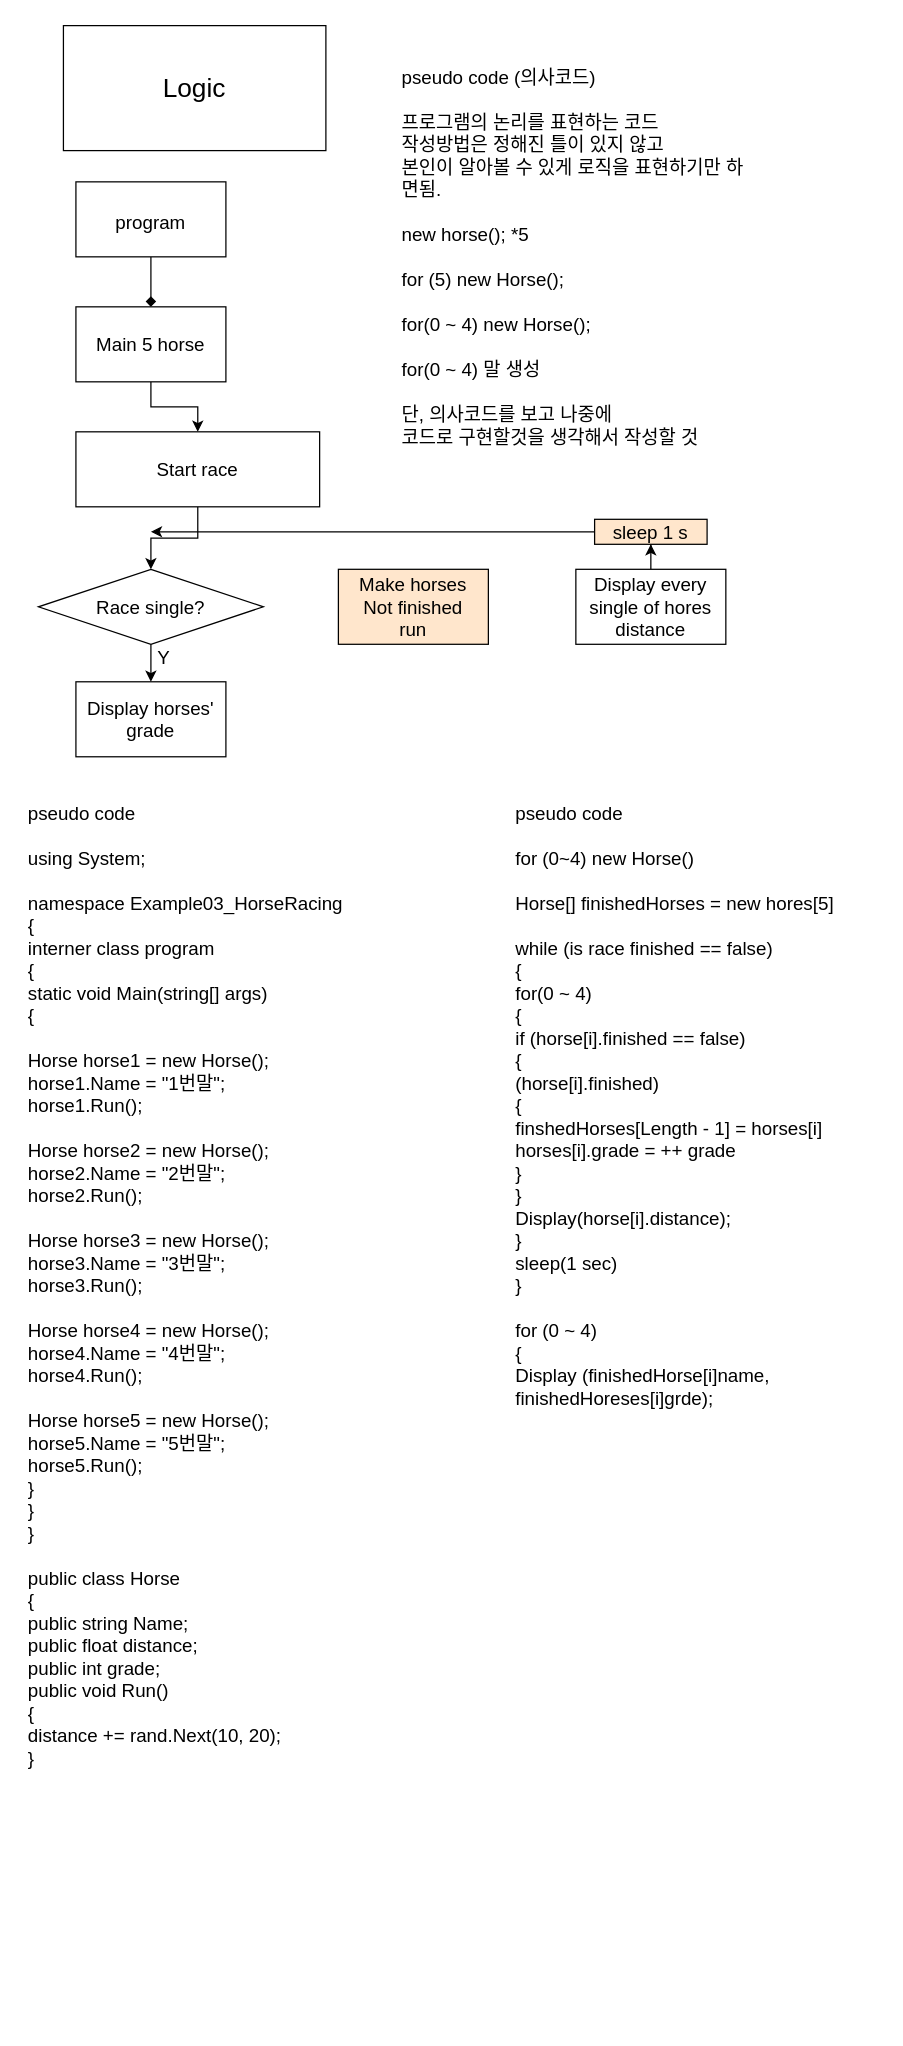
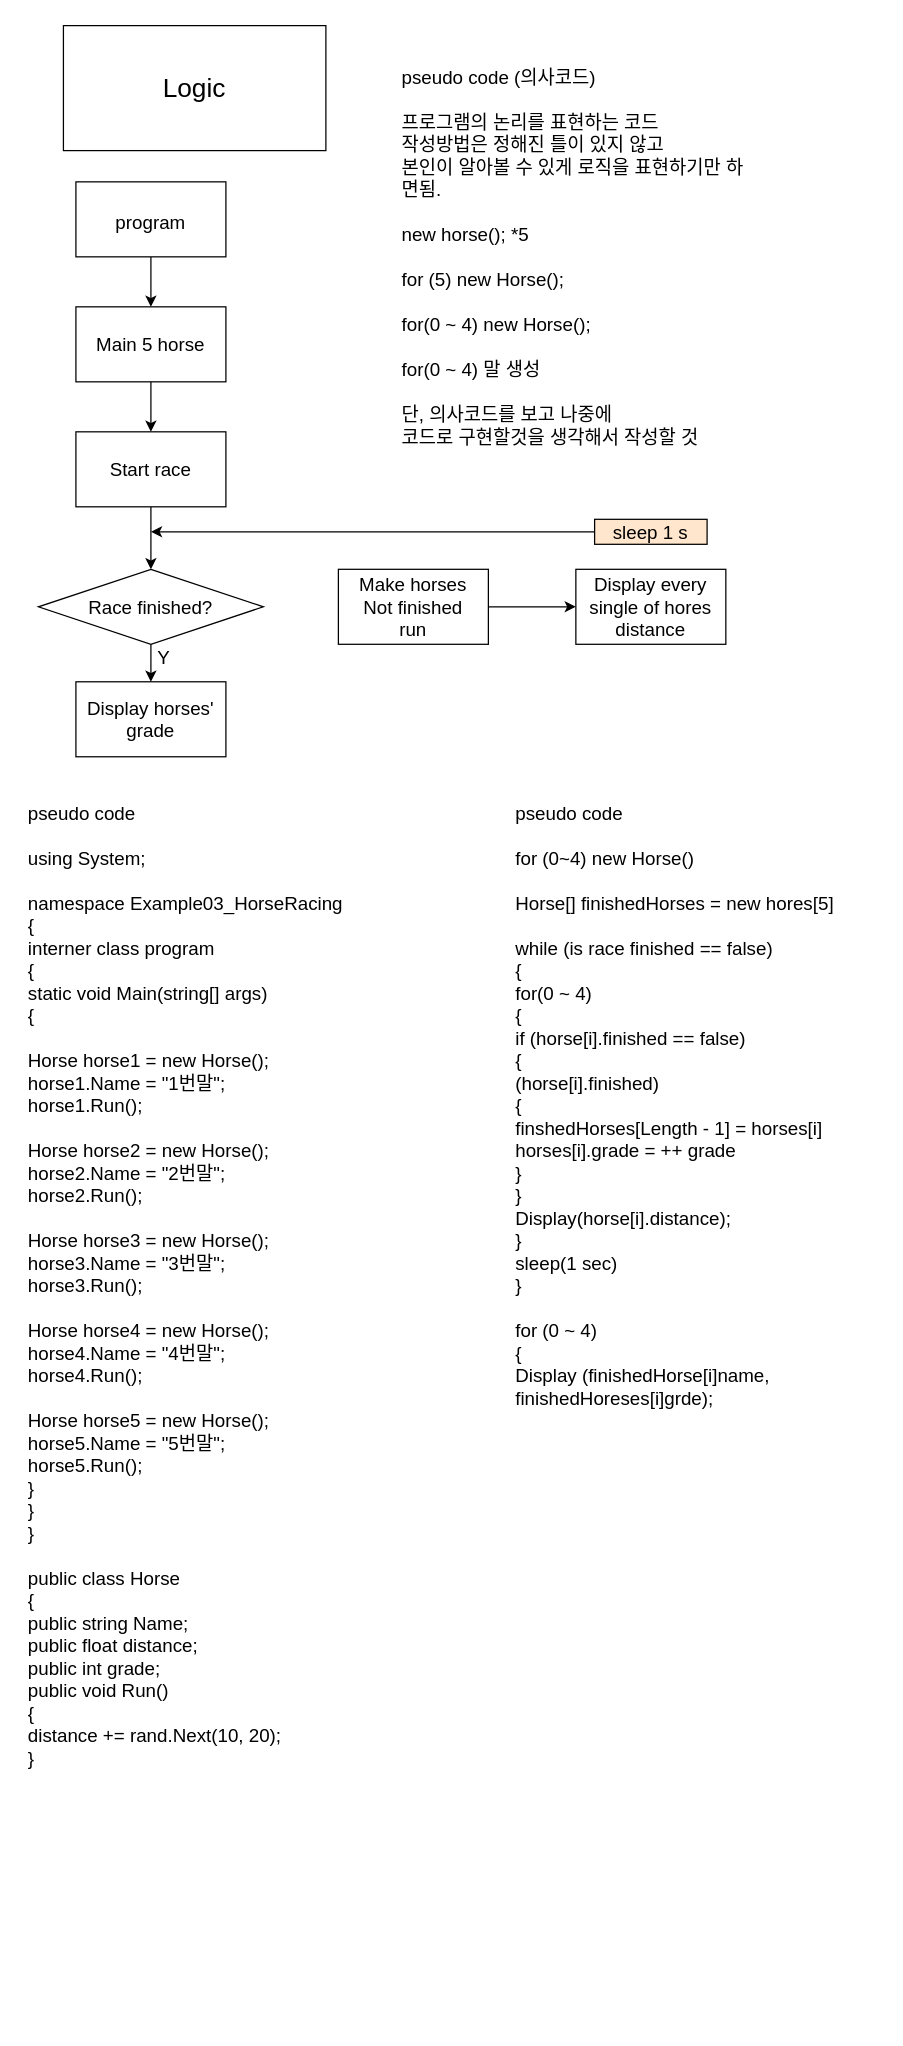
- <mxCell id="3" style="edgeStyle=orthogonalEdgeStyle;rounded=0;orthogonalLoop=1;jettySize=auto;html=1;entryX=0.5;entryY=0;entryDx=0;entryDy=0;fontSize=15;endArrow=diamond;" parent="1" source="4" target="6" edge="1"><mxGeometry relative="1" as="geometry" /></mxCell>
+ <mxCell id="3" style="edgeStyle=orthogonalEdgeStyle;rounded=0;orthogonalLoop=1;jettySize=auto;html=1;entryX=0.5;entryY=0;entryDx=0;entryDy=0;fontSize=15;" parent="1" source="4" target="6" edge="1"><mxGeometry relative="1" as="geometry" /></mxCell>
- <mxCell id="8" value="Start race" style="whiteSpace=wrap;html=1;fontSize=15;rounded=0;strokeWidth=1;" parent="1" vertex="1"><mxGeometry x="60" y="345" width="195" height="60" as="geometry" /></mxCell>
+ <mxCell id="8" value="Start race" style="whiteSpace=wrap;html=1;fontSize=15;rounded=0;strokeWidth=1;" parent="1" vertex="1"><mxGeometry x="60" y="345" width="120" height="60" as="geometry" /></mxCell>
- <mxCell id="12" value="" style="edgeStyle=orthogonalEdgeStyle;rounded=0;orthogonalLoop=1;jettySize=auto;html=1;fontSize=15;" parent="1" source="13" target="15" edge="1"><mxGeometry relative="1" as="geometry" /></mxCell>
- <mxCell id="11" value="Race single?" style="rhombus;whiteSpace=wrap;html=1;strokeWidth=1;fontSize=15;" parent="1" vertex="1"><mxGeometry x="30" y="455" width="180" height="60" as="geometry" /></mxCell>
+ <mxCell id="11" value="Race finished?" style="rhombus;whiteSpace=wrap;html=1;strokeWidth=1;fontSize=15;" parent="1" vertex="1"><mxGeometry x="30" y="455" width="180" height="60" as="geometry" /></mxCell>
- <mxCell id="17" value="Make horses &lt;br&gt;Not finished&lt;br&gt;run" style="rounded=0;whiteSpace=wrap;html=1;strokeWidth=1;fontSize=15;fillColor=#ffe6cc;" parent="1" vertex="1"><mxGeometry x="270" y="455" width="120" height="60" as="geometry" /></mxCell>
+ <mxCell id="17" value="Make horses &lt;br&gt;Not finished&lt;br&gt;run" style="rounded=0;whiteSpace=wrap;html=1;strokeWidth=1;fontSize=15;" parent="1" vertex="1"><mxGeometry x="270" y="455" width="120" height="60" as="geometry" /></mxCell>
+ <mxCell id="16" style="edgeStyle=orthogonalEdgeStyle;rounded=0;orthogonalLoop=1;jettySize=auto;html=1;entryX=0;entryY=0.5;entryDx=0;entryDy=0;fontSize=15;" parent="1" source="17" target="13" edge="1"><mxGeometry relative="1" as="geometry" /></mxCell>
